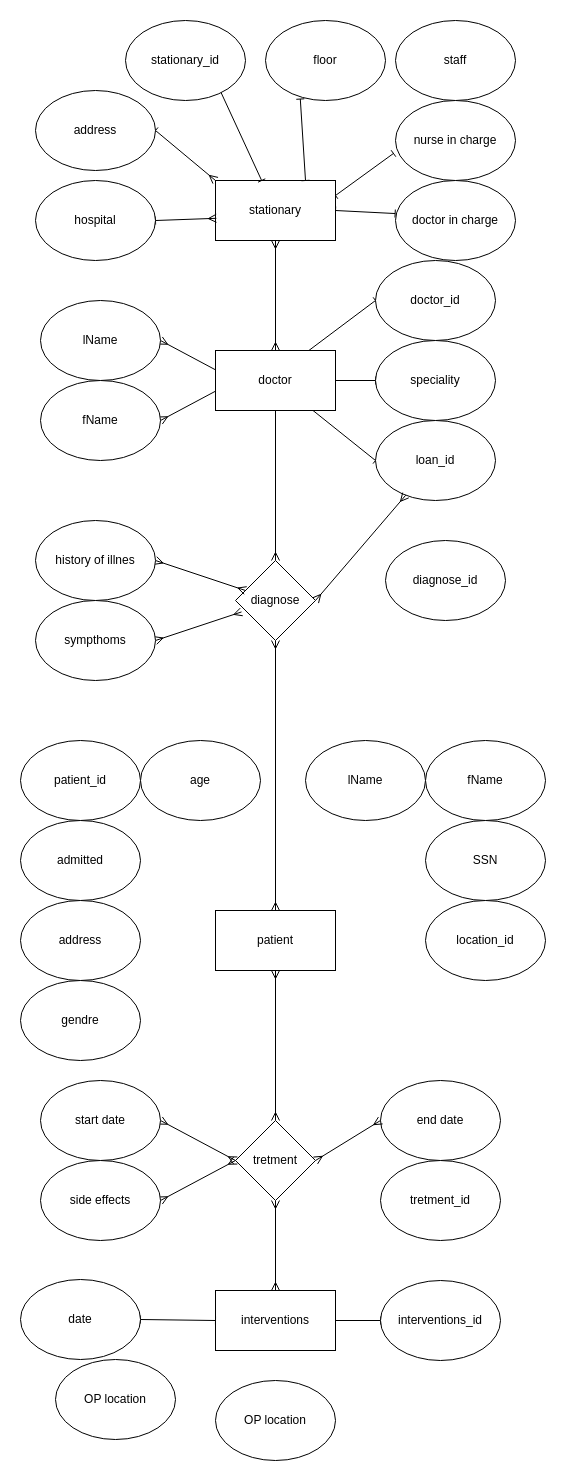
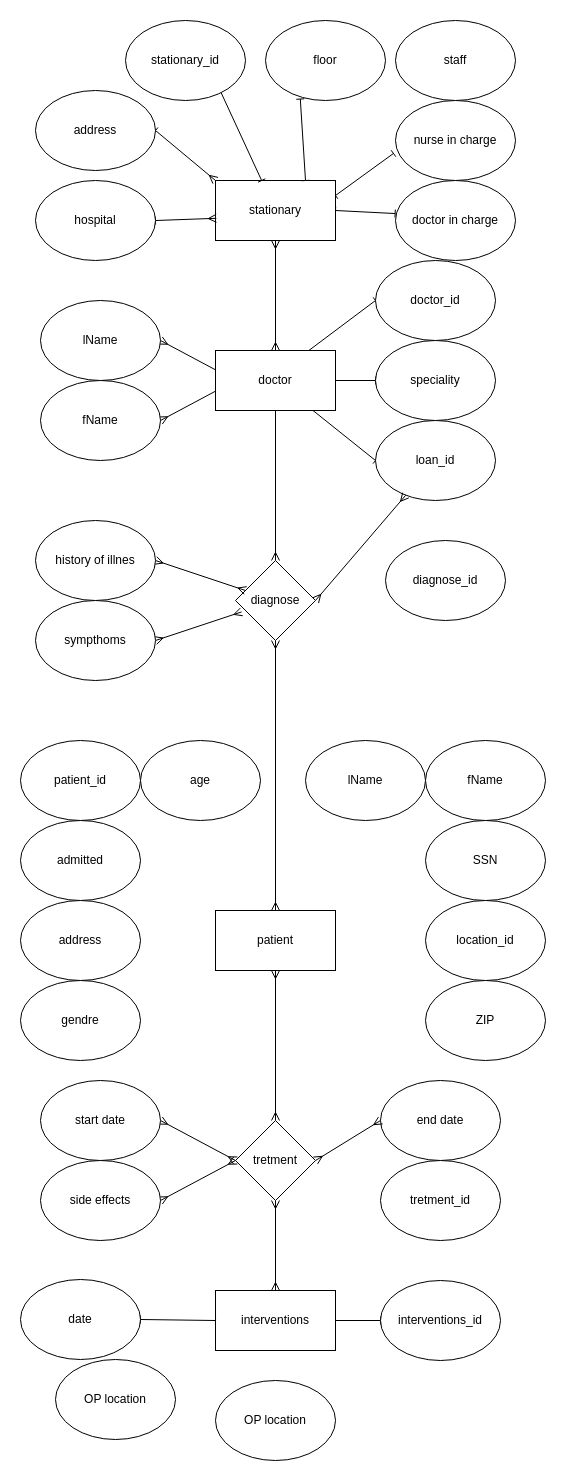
+ <mxCell id="28" value="ZIP" style="ellipse;whiteSpace=wrap;html=1;" vertex="1" parent="1"><mxGeometry x="425" y="980" width="120" height="80" as="geometry" /></mxCell>
